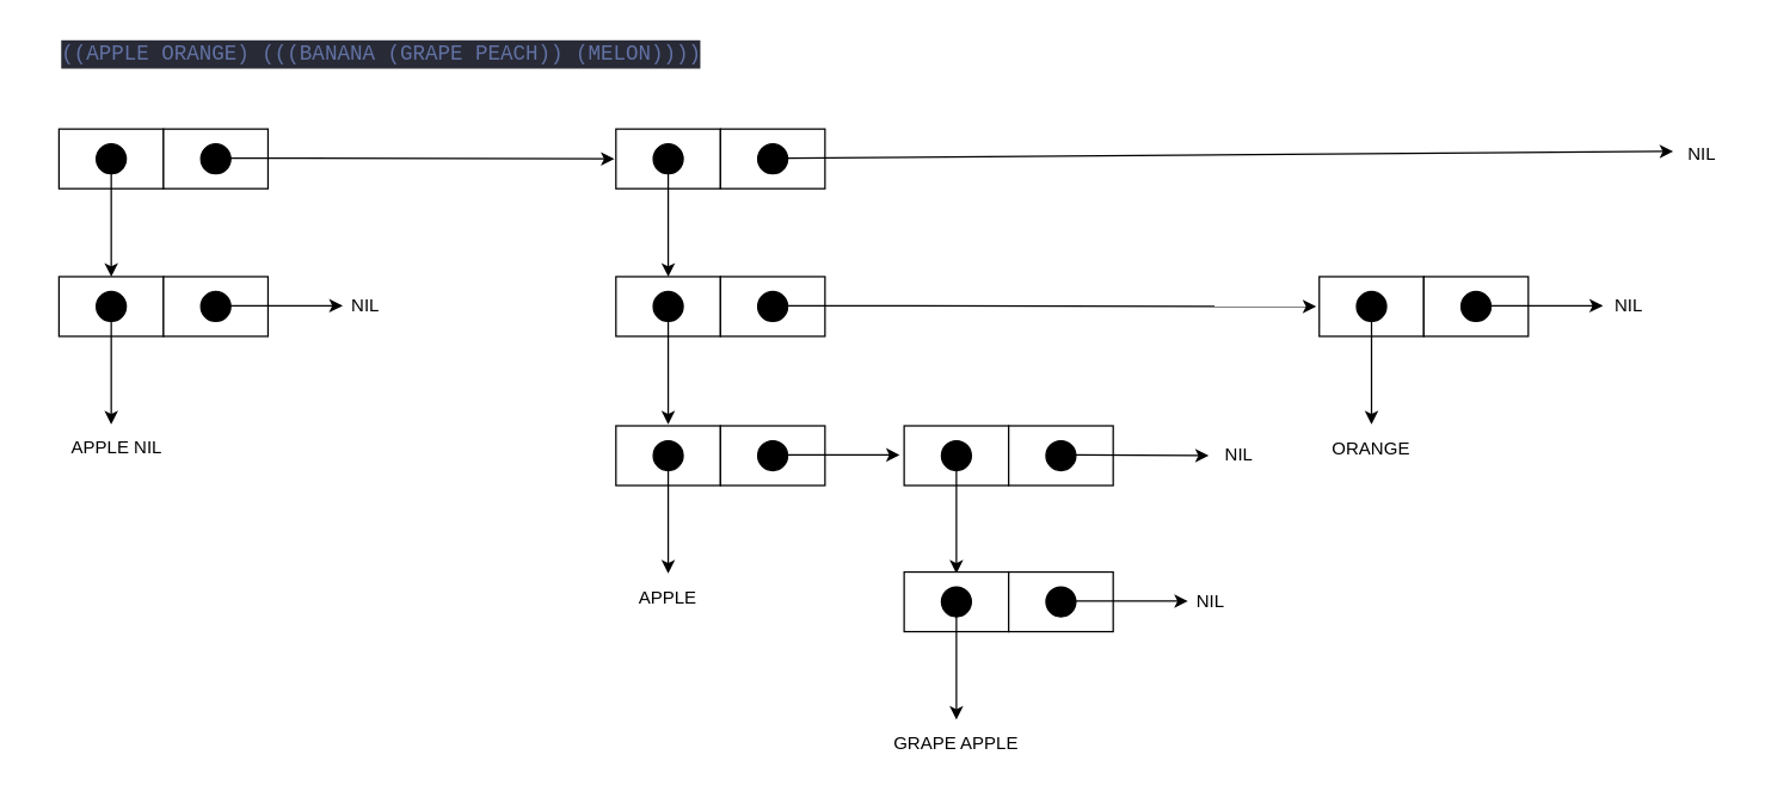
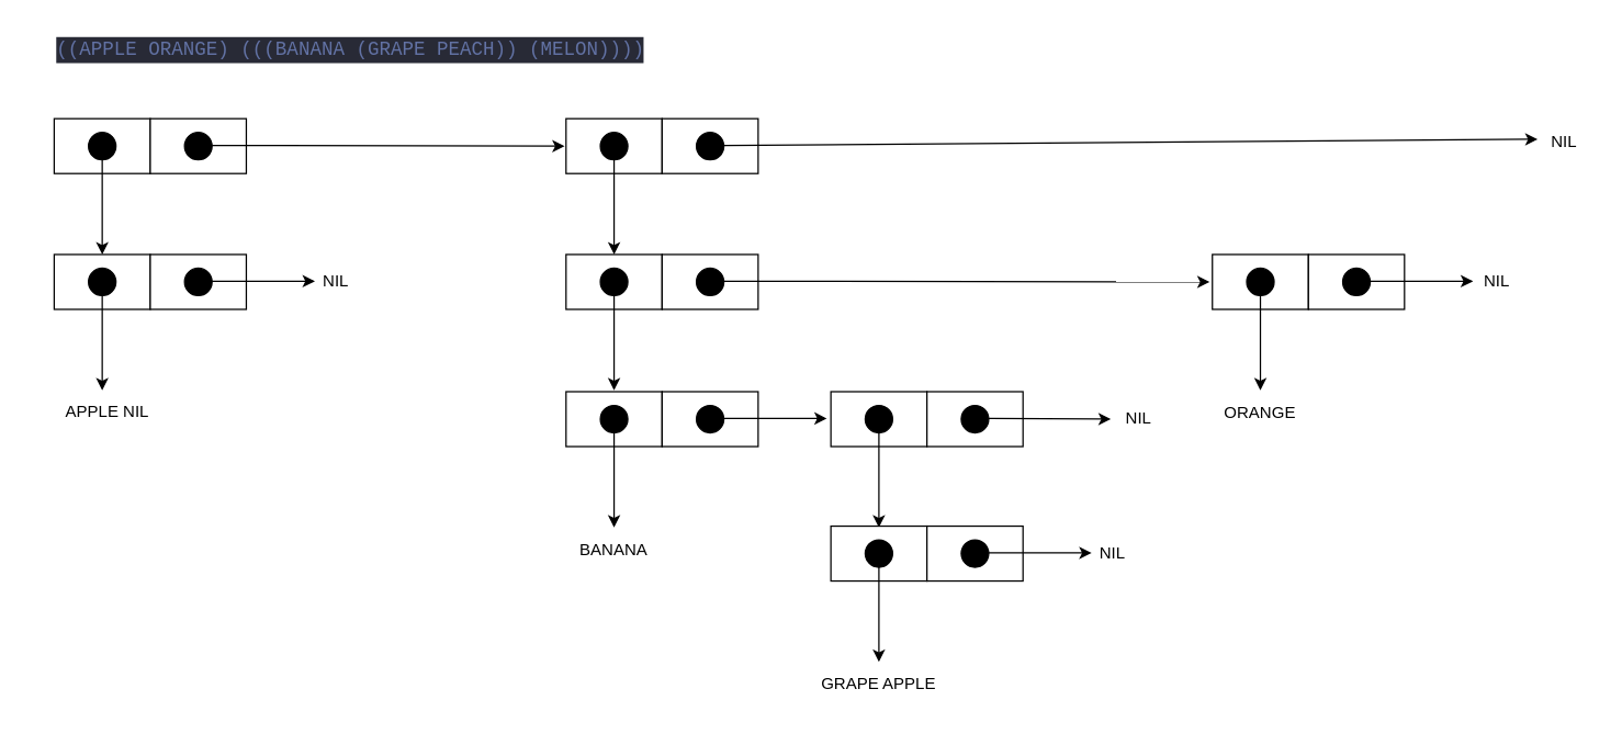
- <mxCell id="37" value="APPLE" style="text;html=1;align=center;verticalAlign=middle;whiteSpace=wrap;rounded=0;" vertex="1" parent="1"><mxGeometry x="389" y="386" width="116" height="30" as="geometry" /></mxCell>
+ <mxCell id="37" value="BANANA" style="text;html=1;align=center;verticalAlign=middle;whiteSpace=wrap;rounded=0;" vertex="1" parent="1"><mxGeometry x="389" y="386" width="116" height="30" as="geometry" /></mxCell>
